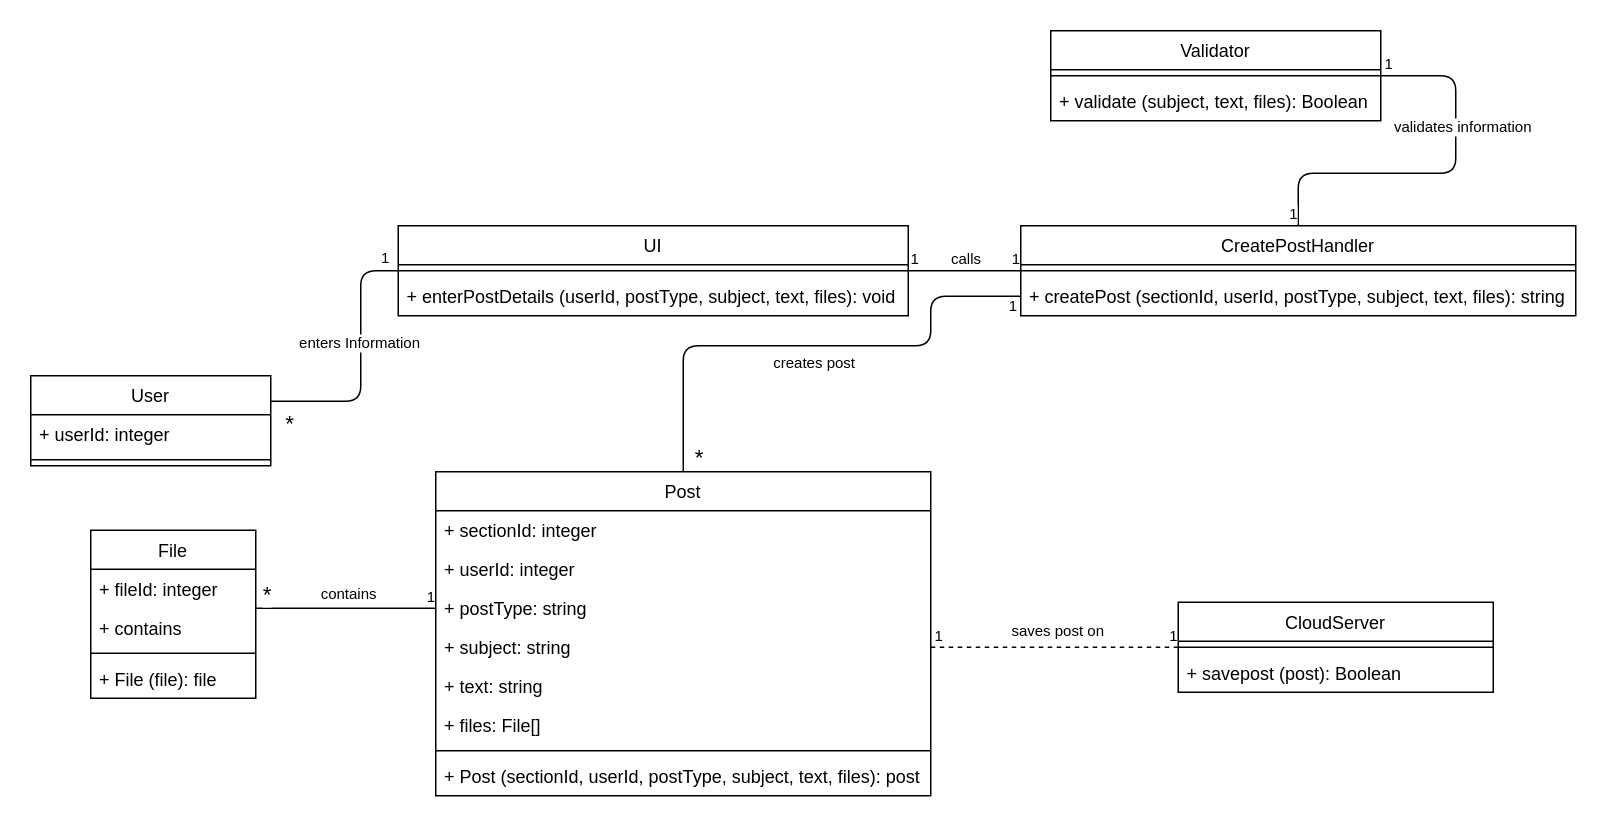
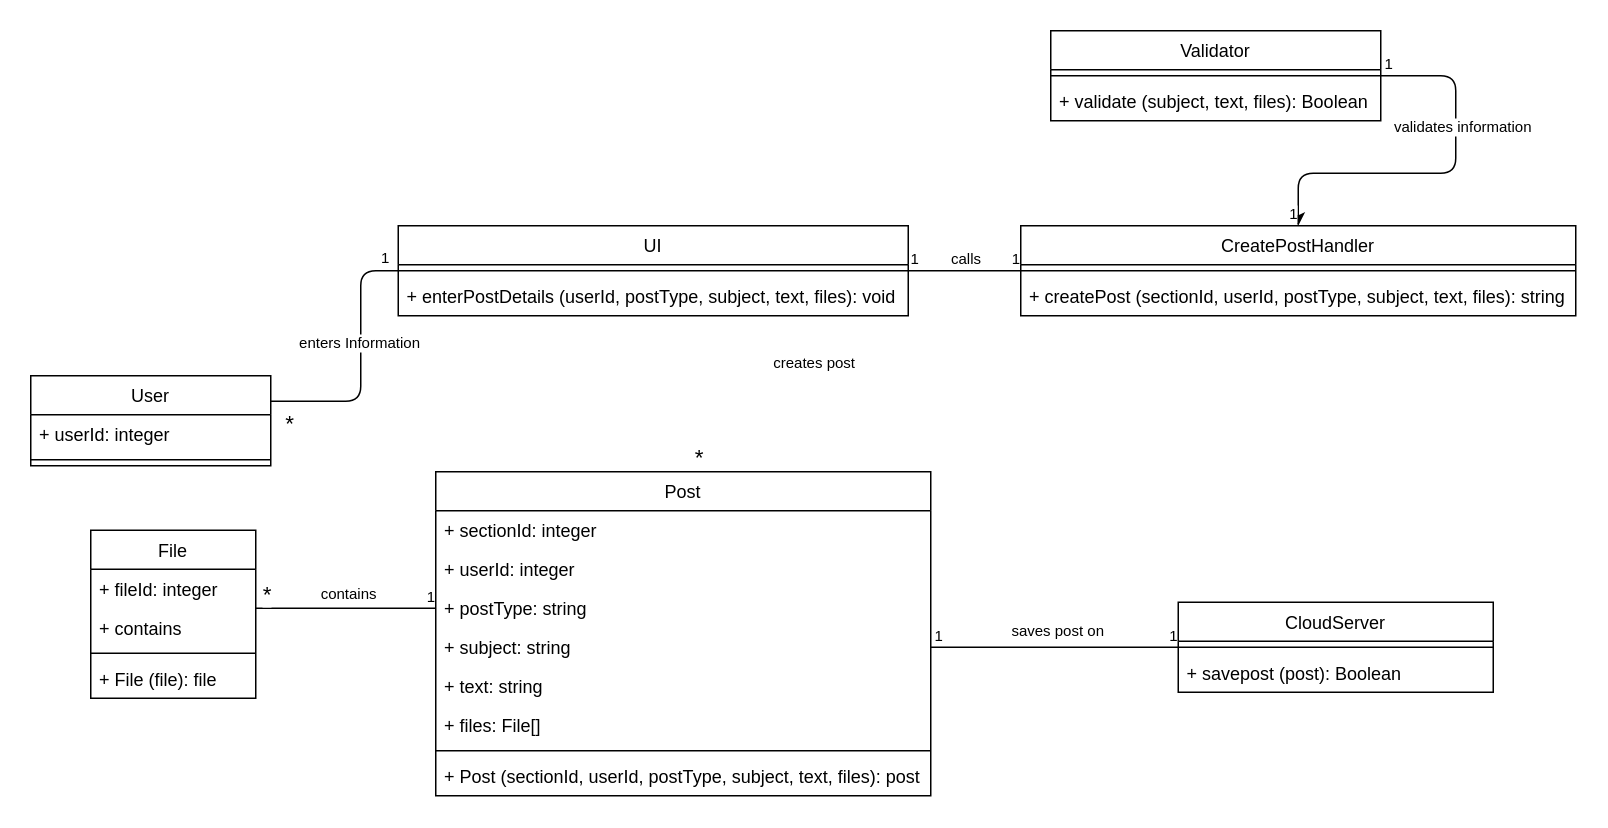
- <mxCell id="41" value="" style="endArrow=none;html=1;edgeStyle=orthogonalEdgeStyle;exitX=1;exitY=0.5;exitDx=0;exitDy=0;entryX=0.5;entryY=0;entryDx=0;entryDy=0;" parent="1" source="38" target="19" edge="1"><mxGeometry relative="1" as="geometry"><mxPoint x="1110" y="20" as="sourcePoint" /><mxPoint x="970" y="129" as="targetPoint" /><Array as="points"><mxPoint x="970" y="50" /><mxPoint x="970" y="115" /><mxPoint x="865" y="115" /></Array></mxGeometry></mxCell>
+ <mxCell id="41" value="" style="endArrow=classic;html=1;edgeStyle=orthogonalEdgeStyle;exitX=1;exitY=0.5;exitDx=0;exitDy=0;entryX=0.5;entryY=0;entryDx=0;entryDy=0;" parent="1" source="38" target="19" edge="1"><mxGeometry relative="1" as="geometry"><mxPoint x="1110" y="20" as="sourcePoint" /><mxPoint x="970" y="129" as="targetPoint" /><Array as="points"><mxPoint x="970" y="50" /><mxPoint x="970" y="115" /><mxPoint x="865" y="115" /></Array></mxGeometry></mxCell>
- <mxCell id="13" value="" style="endArrow=none;html=1;edgeStyle=orthogonalEdgeStyle;entryX=0;entryY=0.5;entryDx=0;entryDy=0;exitX=0.5;exitY=0;exitDx=0;exitDy=0;" parent="1" source="25" target="21" edge="1"><mxGeometry relative="1" as="geometry"><mxPoint x="460" y="320" as="sourcePoint" /><mxPoint x="715" y="206" as="targetPoint" /><Array as="points"><mxPoint x="455" y="230" /><mxPoint x="620" y="230" /><mxPoint x="620" y="197" /></Array></mxGeometry></mxCell>
- <mxCell id="14" value="1" style="resizable=0;html=1;align=right;verticalAlign=bottom;labelBackgroundColor=#ffffff;fontSize=10;" parent="13" connectable="0" vertex="1"><mxGeometry x="1" relative="1" as="geometry"><mxPoint x="-2" y="14" as="offset" /></mxGeometry></mxCell>
- <mxCell id="9" value="" style="endArrow=none;html=1;edgeStyle=orthogonalEdgeStyle;exitX=1;exitY=0.5;exitDx=0;exitDy=0;entryX=0;entryY=0.5;entryDx=0;entryDy=0;dashed=1;" parent="1" source="29" target="22" edge="1"><mxGeometry relative="1" as="geometry"><mxPoint x="950" y="240" as="sourcePoint" /><mxPoint x="750" y="307.5" as="targetPoint" /></mxGeometry></mxCell>
+ <mxCell id="9" value="" style="endArrow=none;html=1;edgeStyle=orthogonalEdgeStyle;exitX=1;exitY=0.5;exitDx=0;exitDy=0;entryX=0;entryY=0.5;entryDx=0;entryDy=0;" parent="1" source="29" target="22" edge="1"><mxGeometry relative="1" as="geometry"><mxPoint x="950" y="240" as="sourcePoint" /><mxPoint x="750" y="307.5" as="targetPoint" /></mxGeometry></mxCell>
